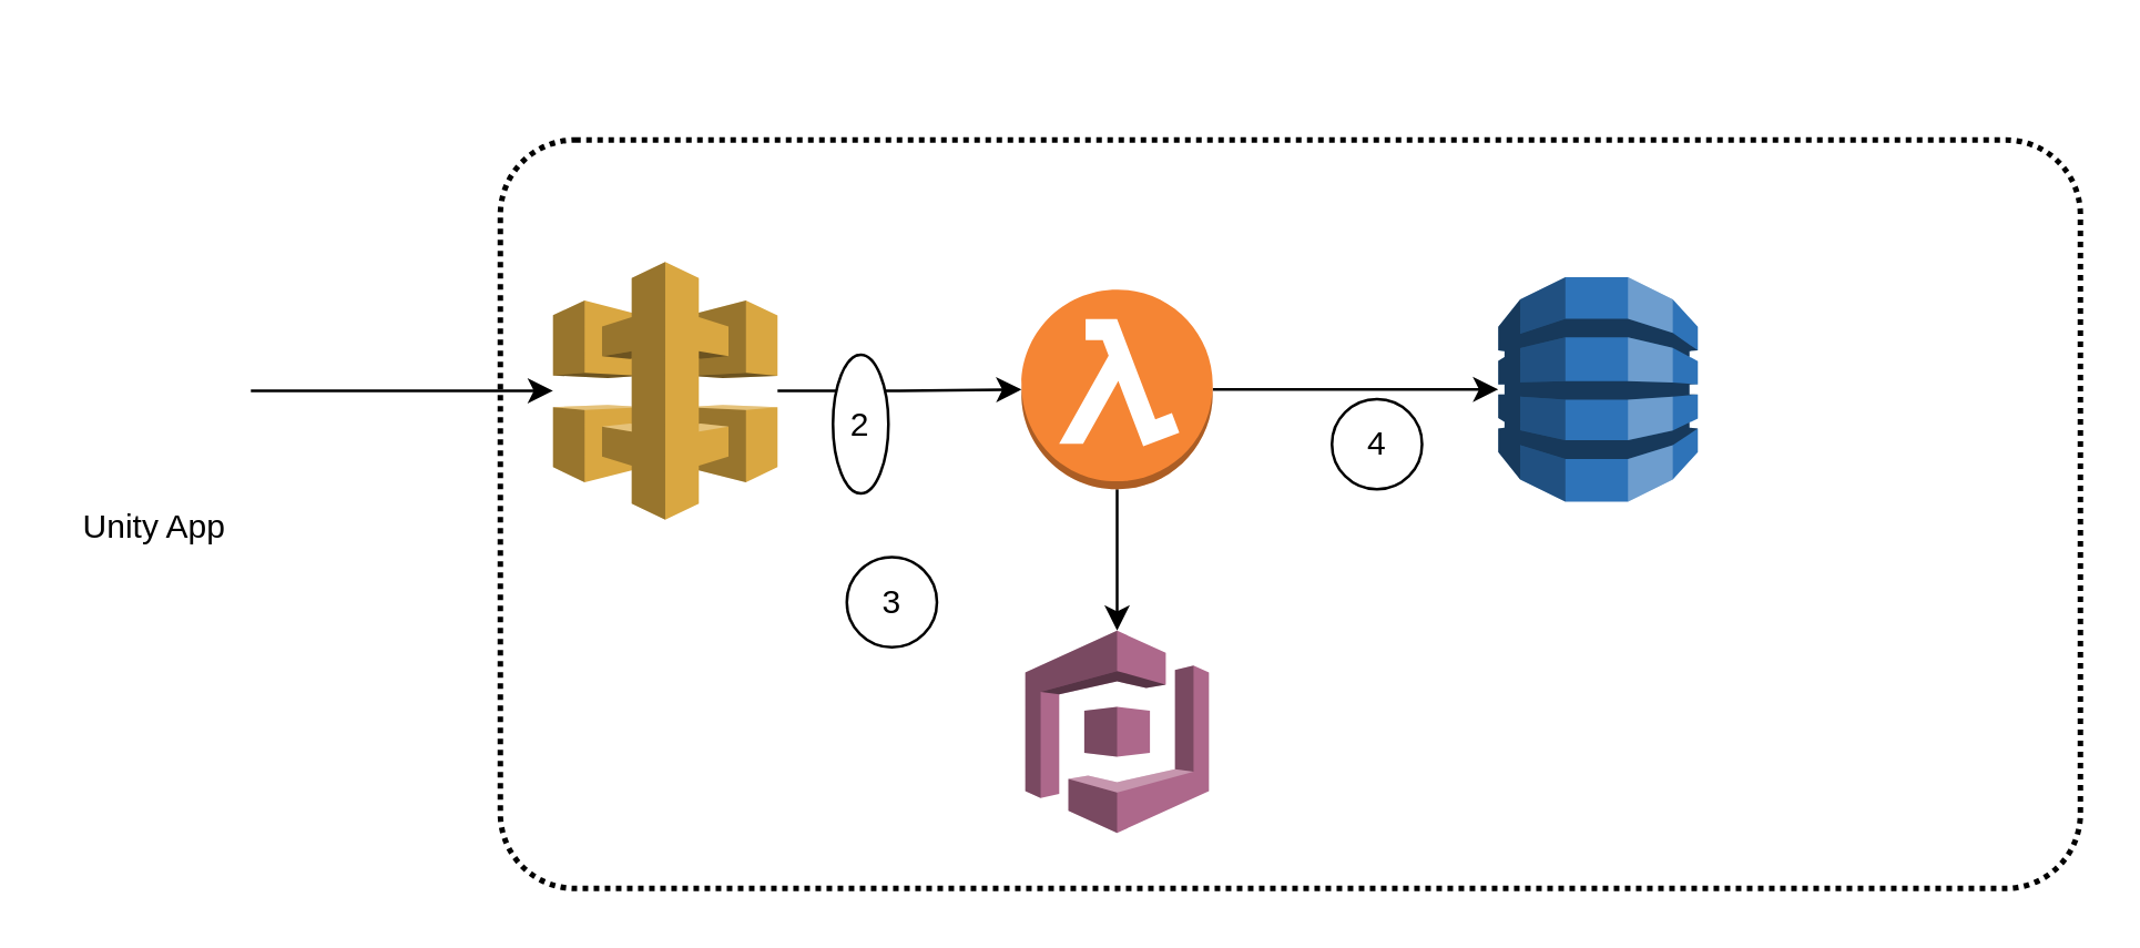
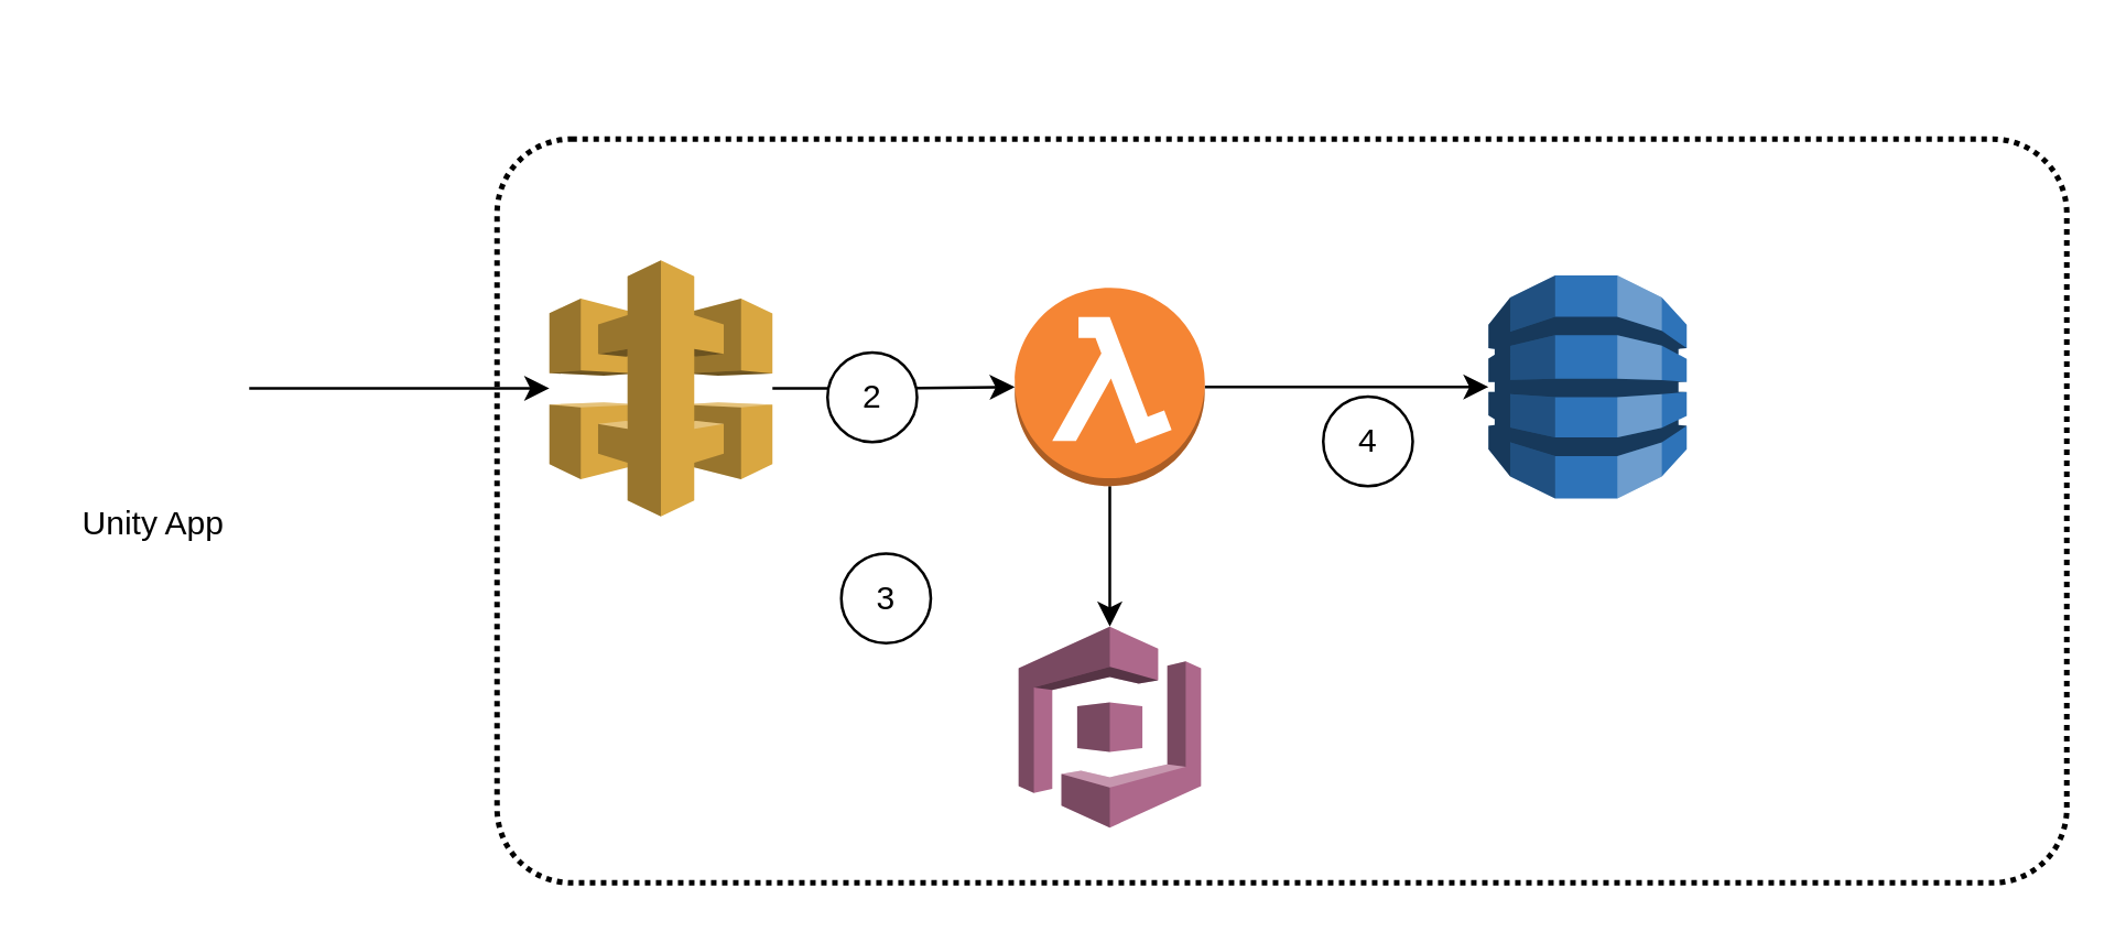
- <mxCell id="13" value="2" style="ellipse;whiteSpace=wrap;html=1;aspect=fixed;" vertex="1" parent="1"><mxGeometry x="300" y="127.5" width="20" height="50" as="geometry" /></mxCell>
+ <mxCell id="13" value="2" style="ellipse;whiteSpace=wrap;html=1;aspect=fixed;" vertex="1" parent="1"><mxGeometry x="300" y="127.5" width="32.5" height="32.5" as="geometry" /></mxCell>
